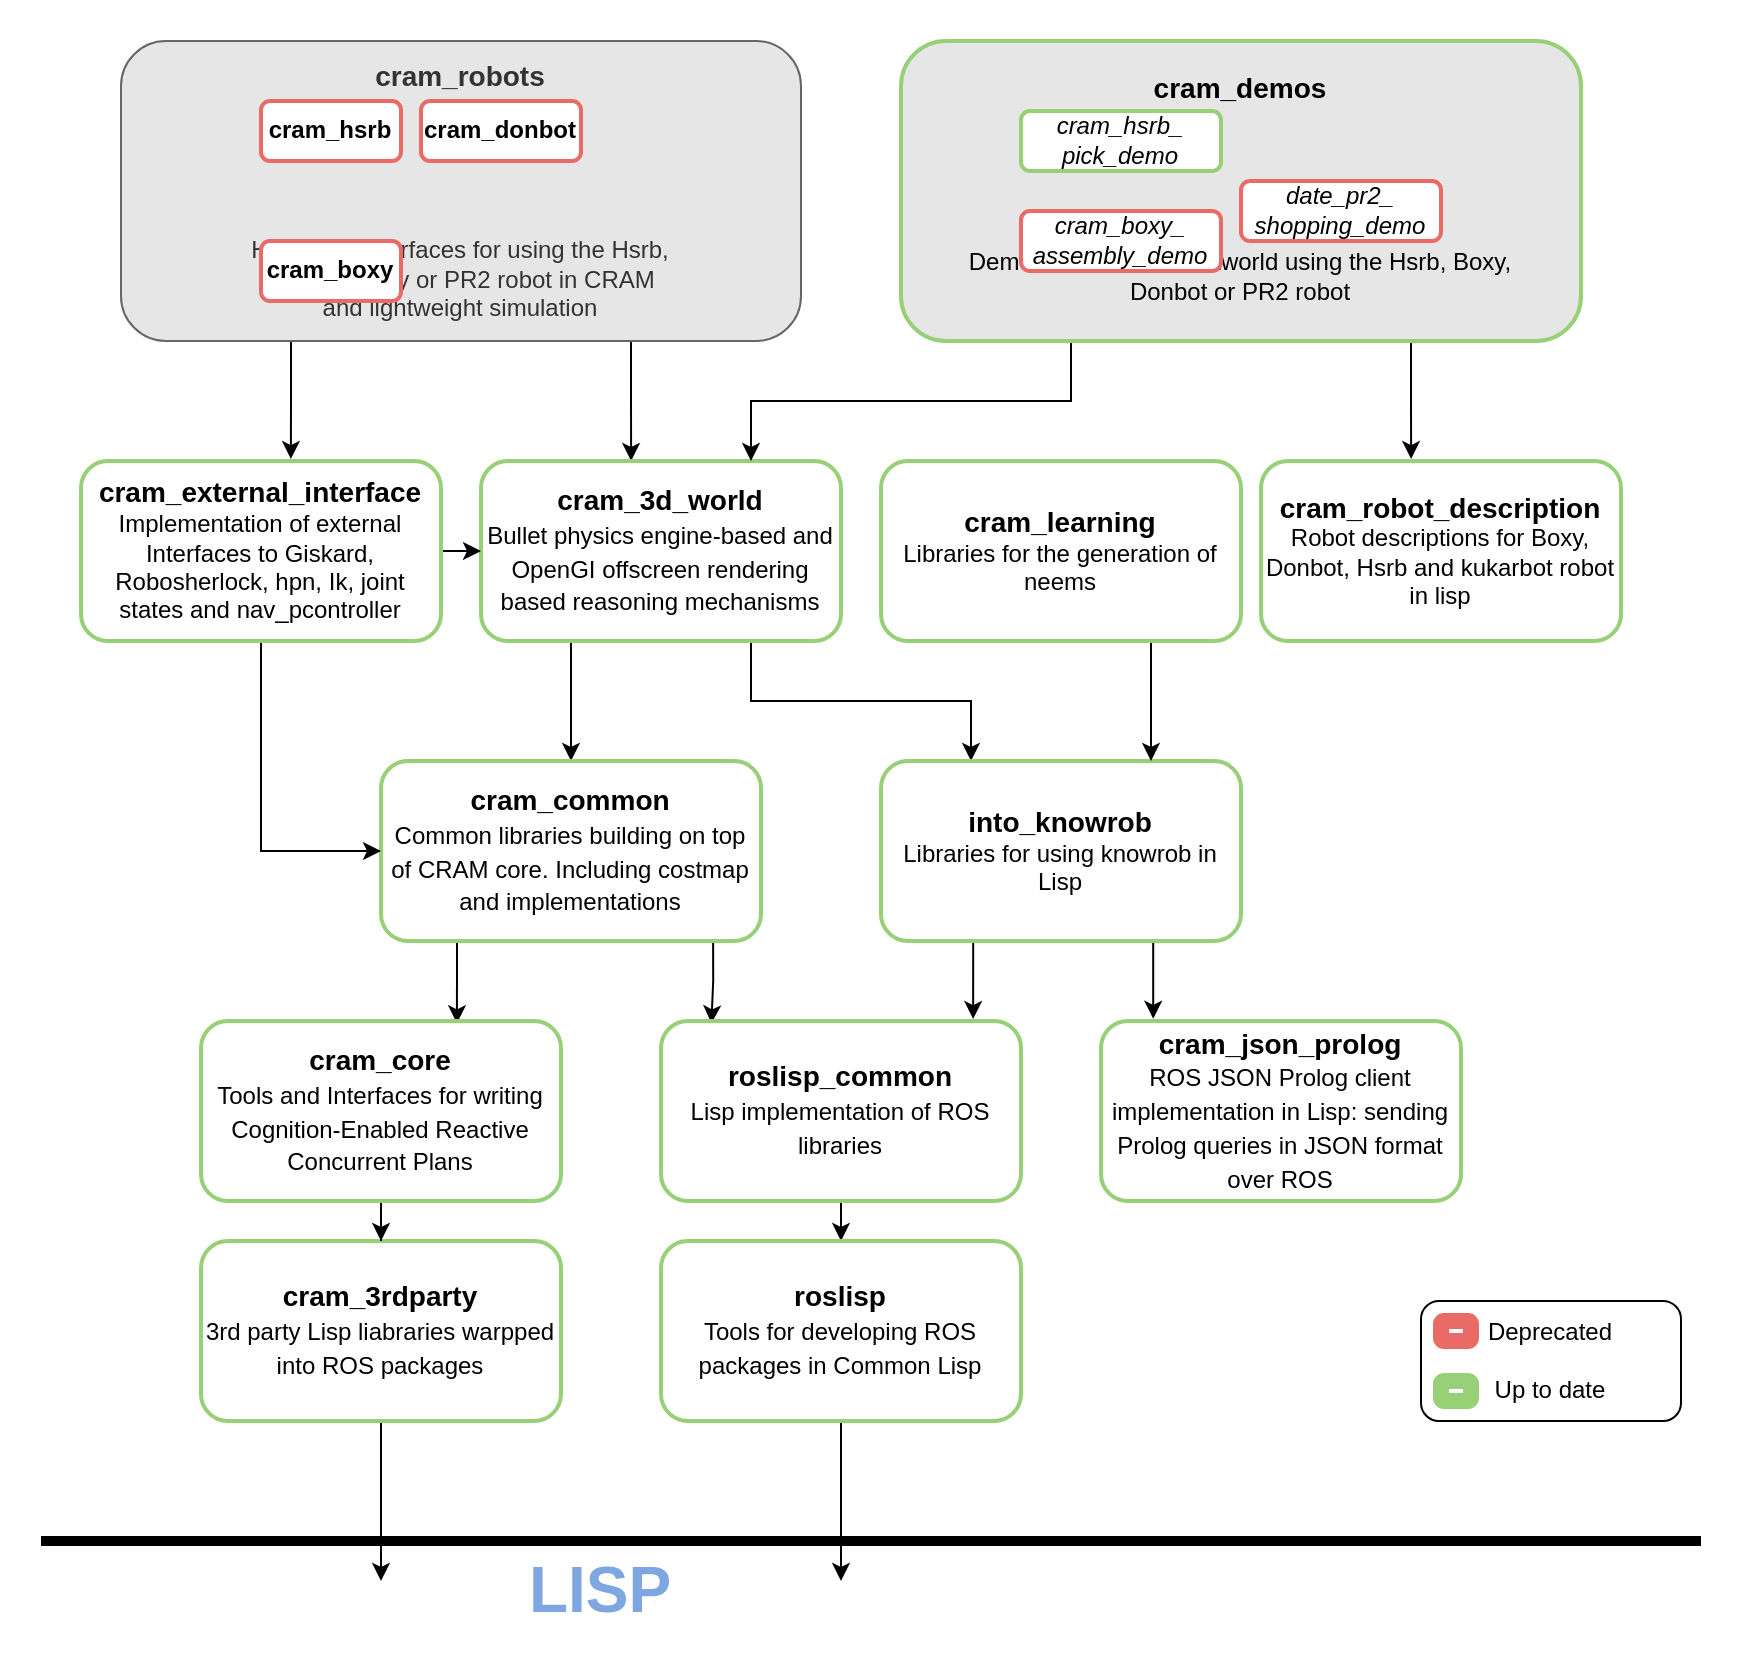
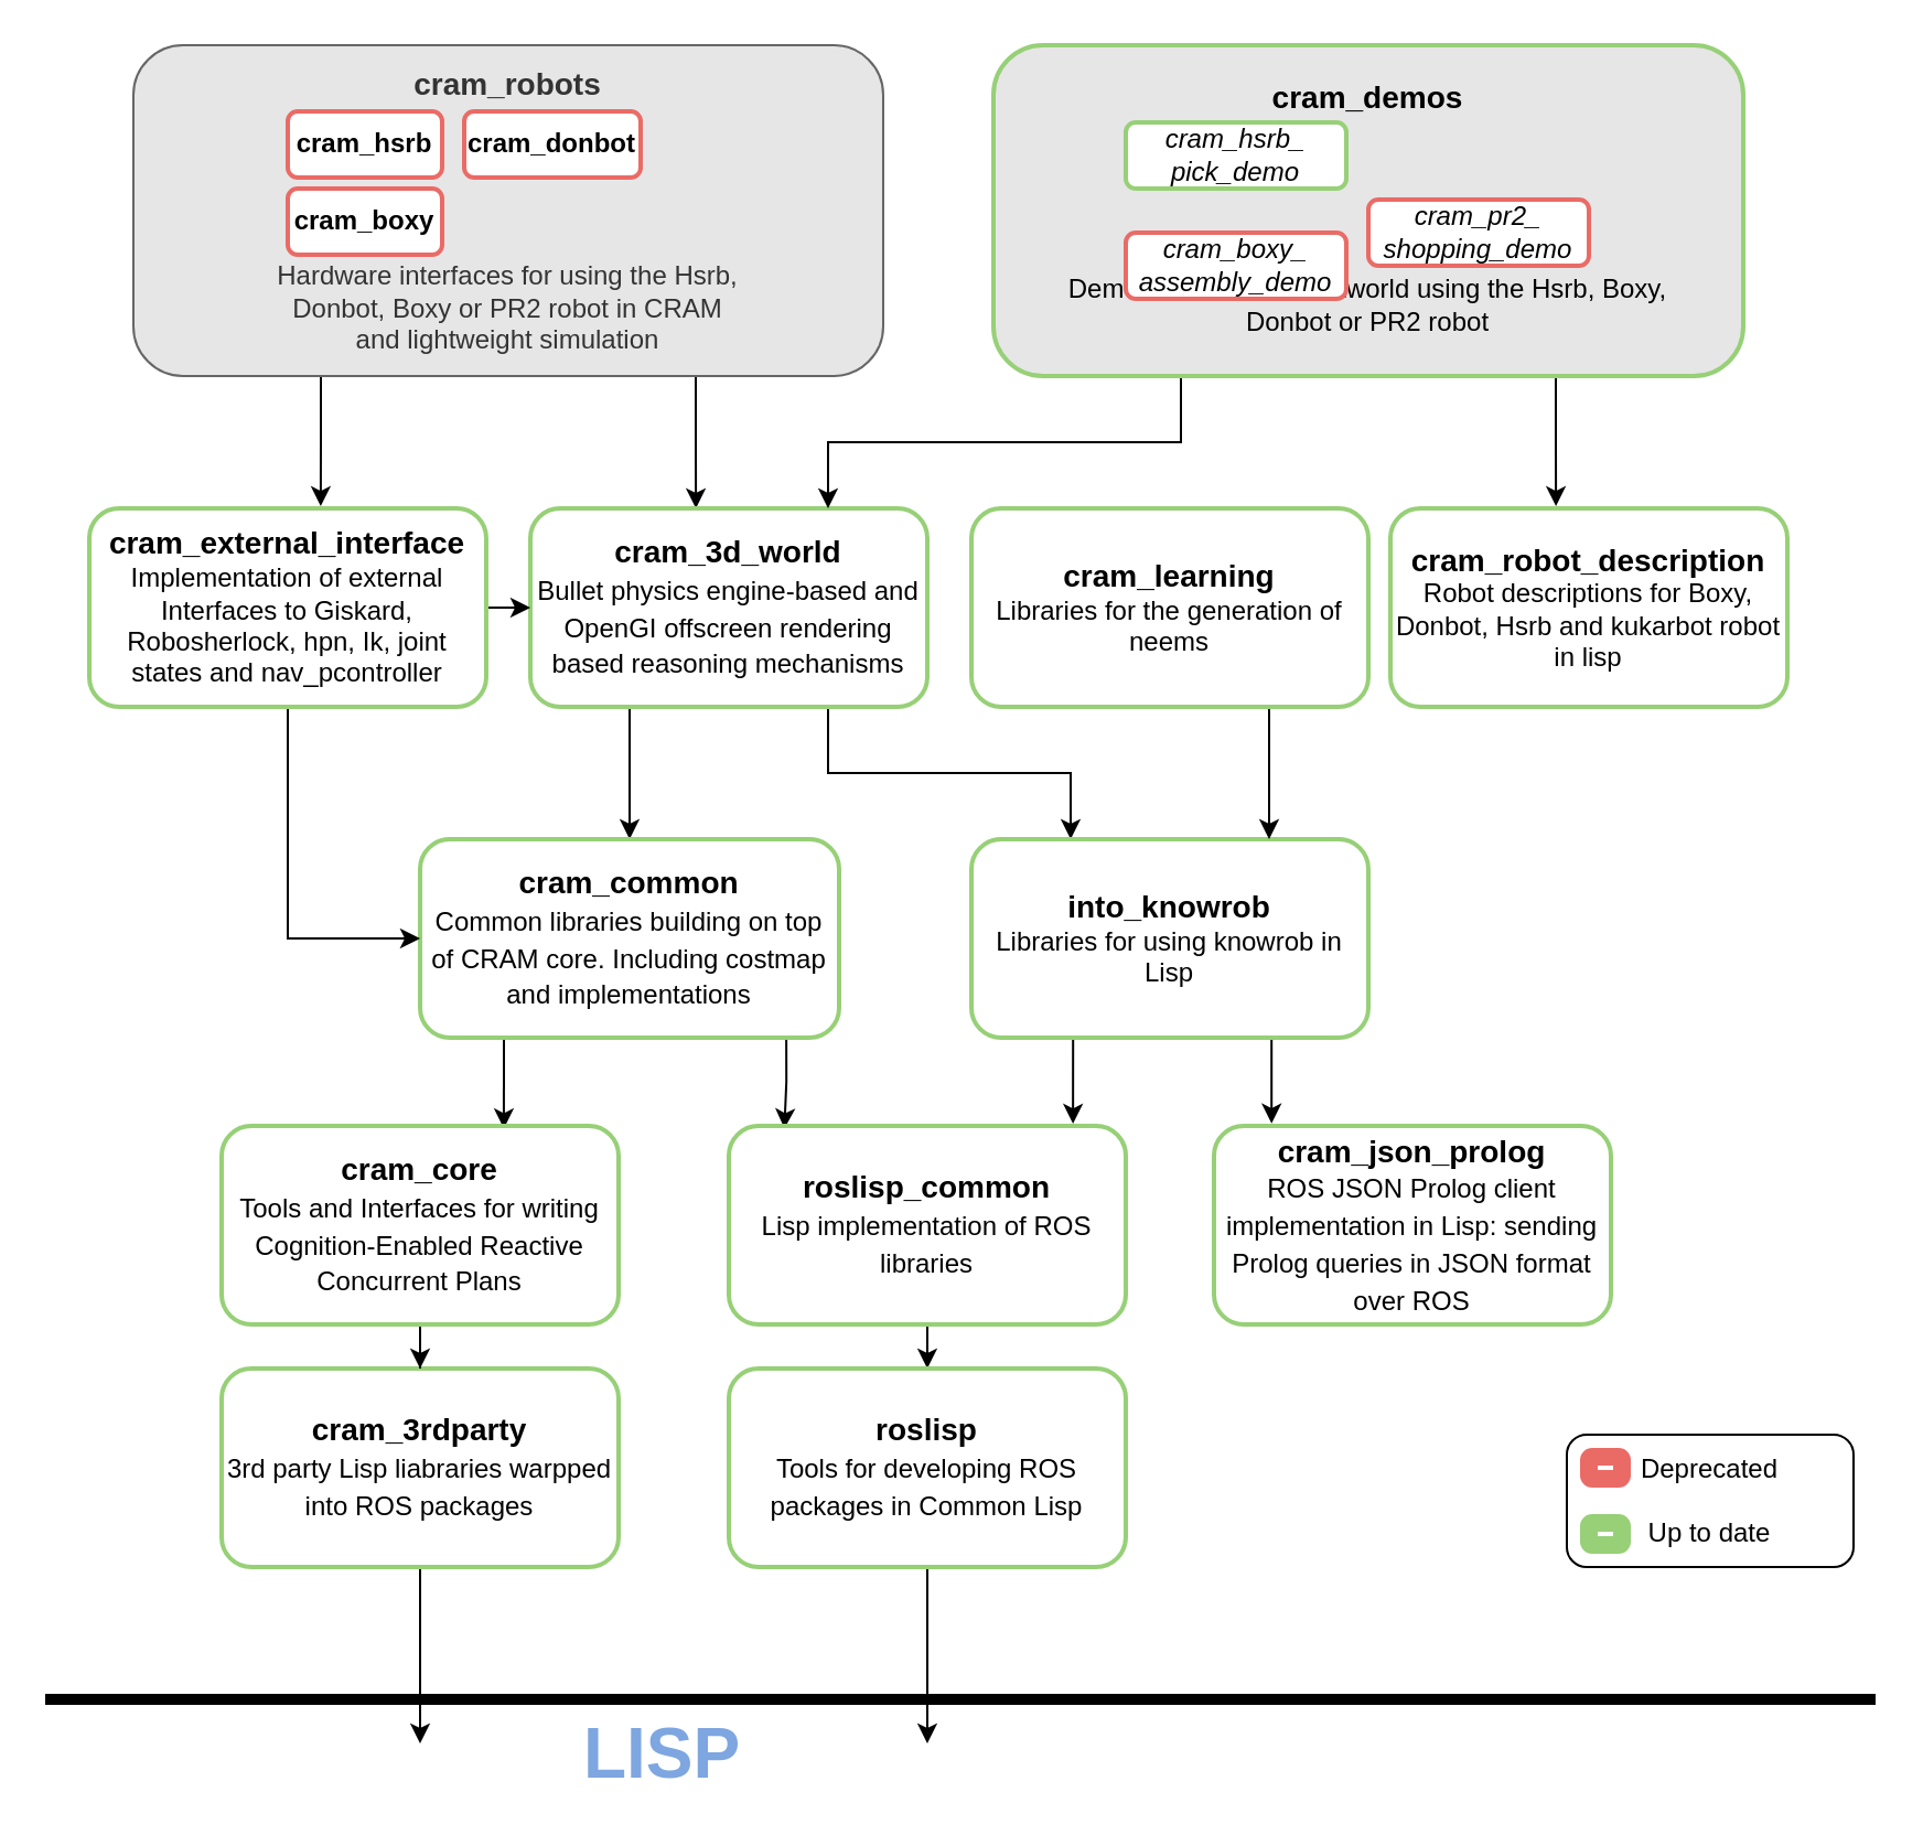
- <mxCell id="37" value="&lt;i&gt;date_pr2_&lt;br&gt;shopping_demo&lt;/i&gt;" style="rounded=1;whiteSpace=wrap;html=1;fontColor=#000000;strokeColor=#EA6B66;strokeWidth=2;" parent="1" vertex="1"><mxGeometry x="620" y="90" width="100" height="30" as="geometry" /></mxCell>
+ <mxCell id="37" value="&lt;i&gt;cram_pr2_&lt;br&gt;shopping_demo&lt;/i&gt;" style="rounded=1;whiteSpace=wrap;html=1;fontColor=#000000;strokeColor=#EA6B66;strokeWidth=2;" parent="1" vertex="1"><mxGeometry x="620" y="90" width="100" height="30" as="geometry" /></mxCell>
- <mxCell id="10" value="&lt;b&gt;cram_boxy&lt;/b&gt;" style="rounded=1;whiteSpace=wrap;html=1;strokeColor=#EA6B66;strokeWidth=2;" parent="1" vertex="1"><mxGeometry x="130" y="120" width="70" height="30" as="geometry" /></mxCell>
+ <mxCell id="10" value="&lt;b&gt;cram_boxy&lt;/b&gt;" style="rounded=1;whiteSpace=wrap;html=1;strokeColor=#EA6B66;strokeWidth=2;" parent="1" vertex="1"><mxGeometry x="130" y="85" width="70" height="30" as="geometry" /></mxCell>
